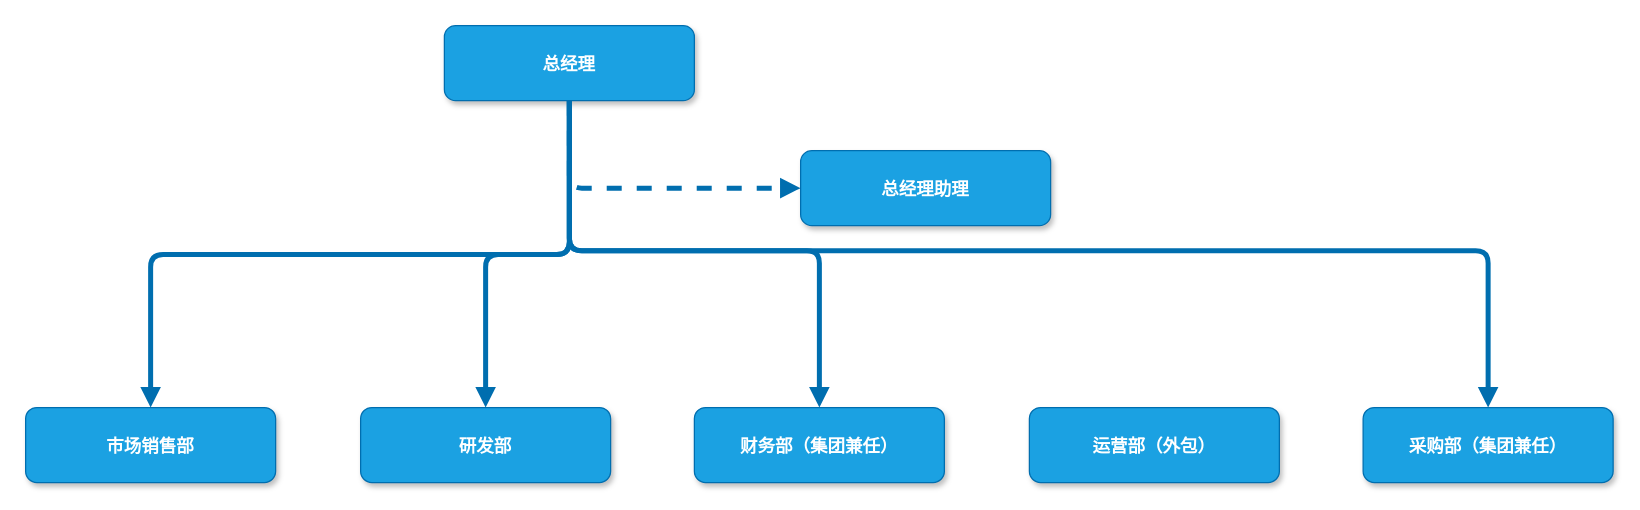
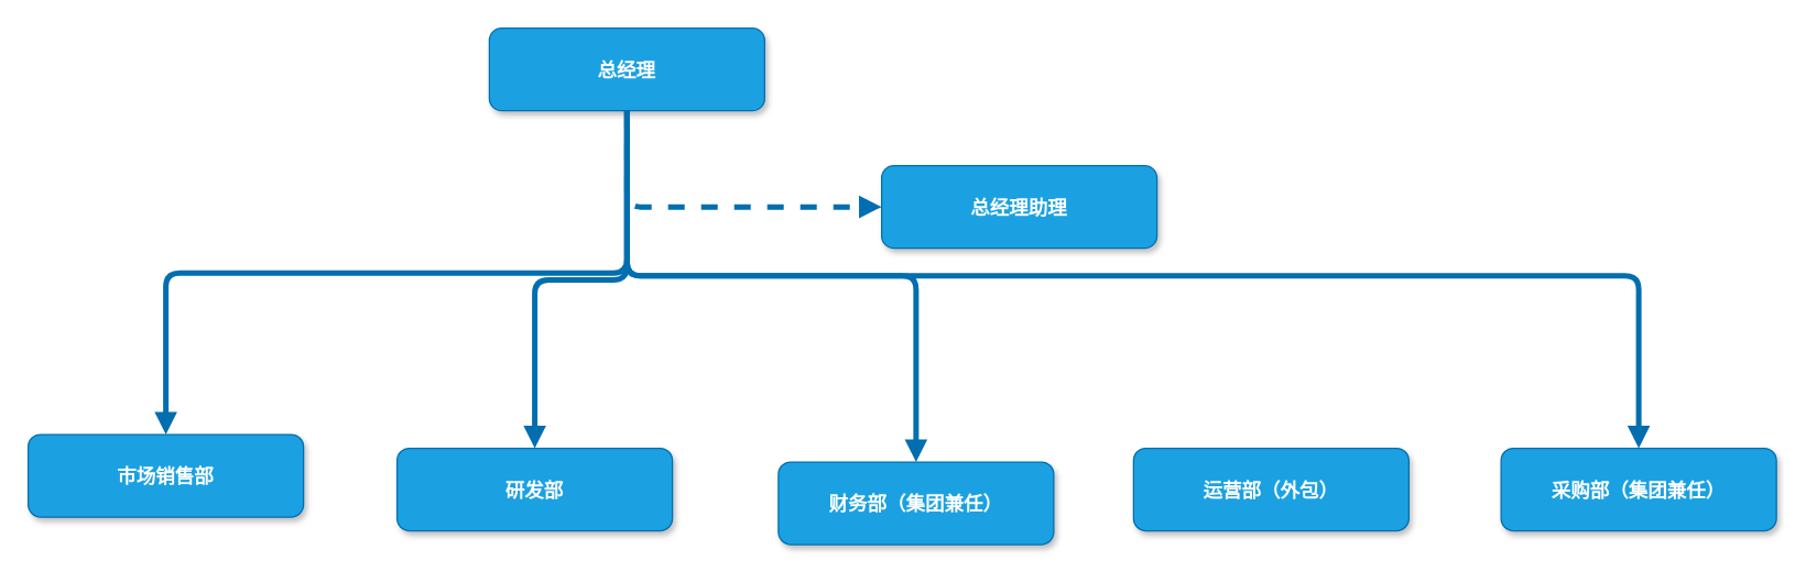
- <mxCell id="4" value="市场销售部" style="rounded=1;fillColor=#1ba1e2;strokeColor=#006EAF;shadow=1;fontStyle=1;fontColor=#ffffff;fontSize=14;" parent="1" vertex="1"><mxGeometry x="20" y="325.5" width="200" height="60" as="geometry" /></mxCell>
+ <mxCell id="4" value="市场销售部" style="rounded=1;fillColor=#1ba1e2;strokeColor=#006EAF;shadow=1;fontStyle=1;fontColor=#ffffff;fontSize=14;" parent="1" vertex="1"><mxGeometry x="20" y="315.5" width="200" height="60" as="geometry" /></mxCell>
- <mxCell id="9" value="财务部（集团兼任）" style="rounded=1;fillColor=#1ba1e2;strokeColor=#006EAF;shadow=1;fontStyle=1;fontColor=#ffffff;fontSize=14;" vertex="1" parent="1"><mxGeometry x="555" y="325.5" width="200" height="60" as="geometry" /></mxCell>
+ <mxCell id="9" value="财务部（集团兼任）" style="rounded=1;fillColor=#1ba1e2;strokeColor=#006EAF;shadow=1;fontStyle=1;fontColor=#ffffff;fontSize=14;" vertex="1" parent="1"><mxGeometry x="565" y="335.5" width="200" height="60" as="geometry" /></mxCell>
